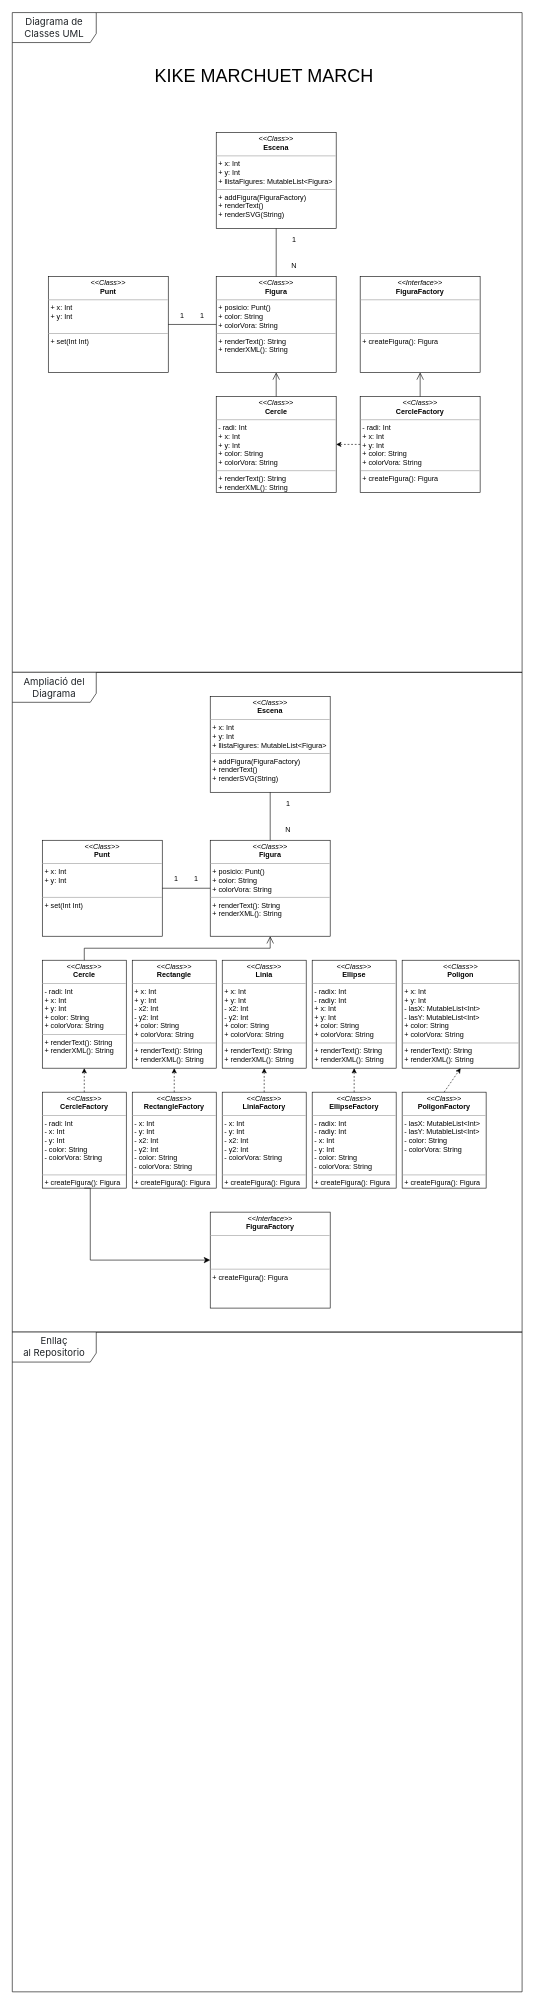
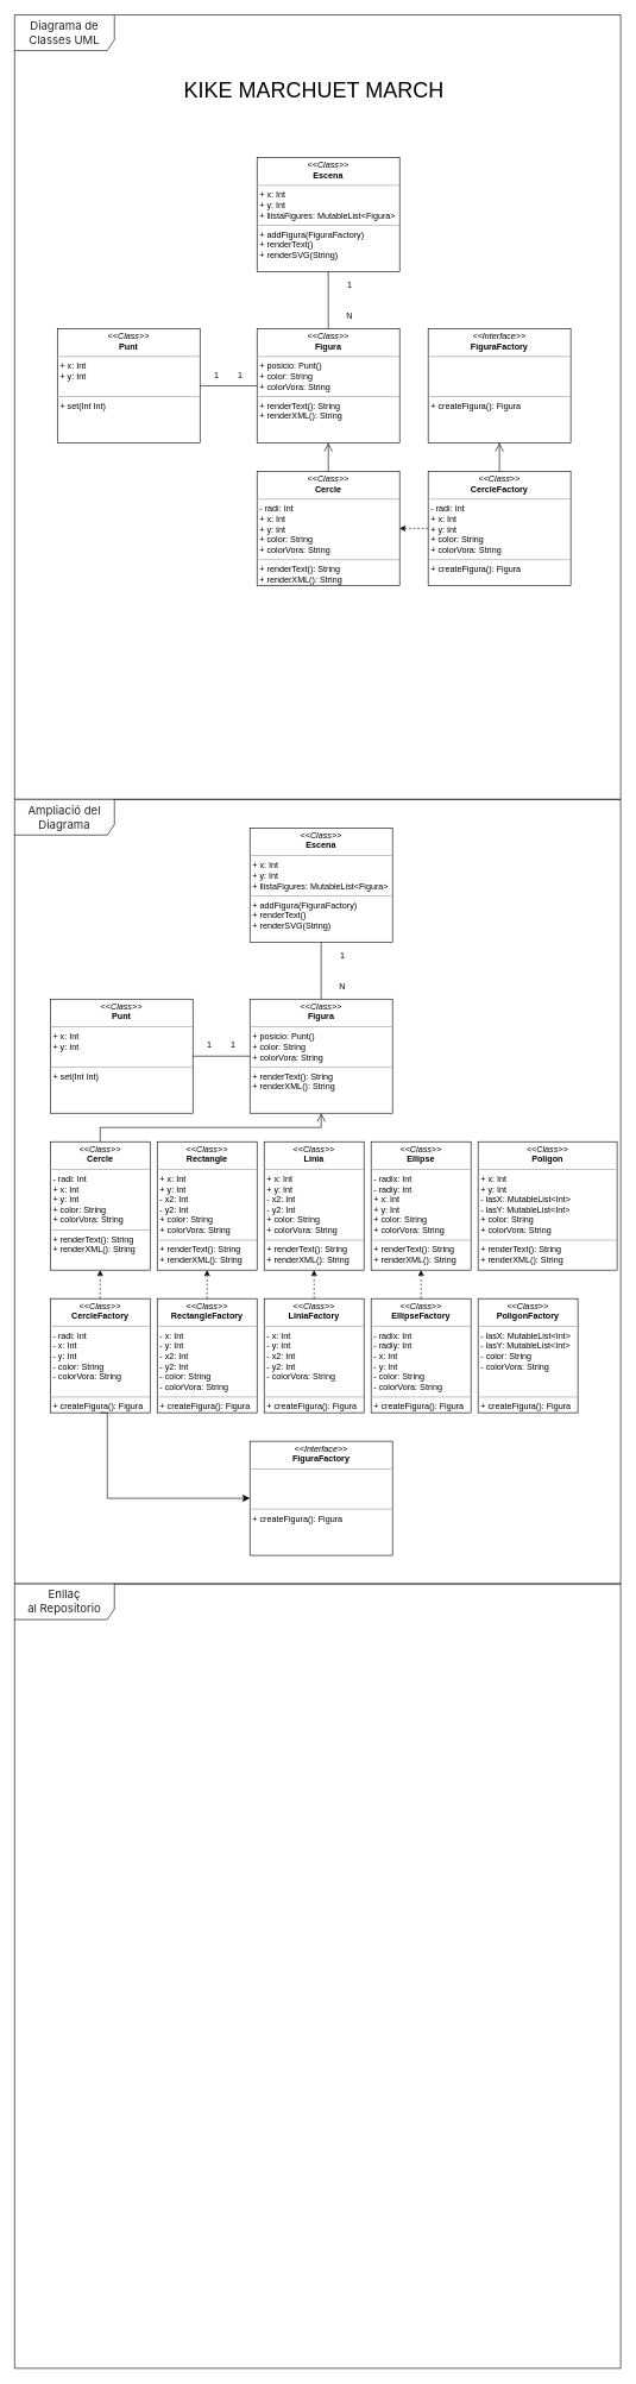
- <mxCell id="41" value="" style="endArrow=classic;html=1;rounded=0;entryX=0.5;entryY=1;entryDx=0;entryDy=0;exitX=0.5;exitY=0;exitDx=0;exitDy=0;dashed=1;" parent="1" source="40" target="39" edge="1"><mxGeometry width="50" height="50" relative="1" as="geometry"><mxPoint x="1280" y="1700" as="sourcePoint" /><mxPoint x="910" y="1760" as="targetPoint" /></mxGeometry></mxCell>
